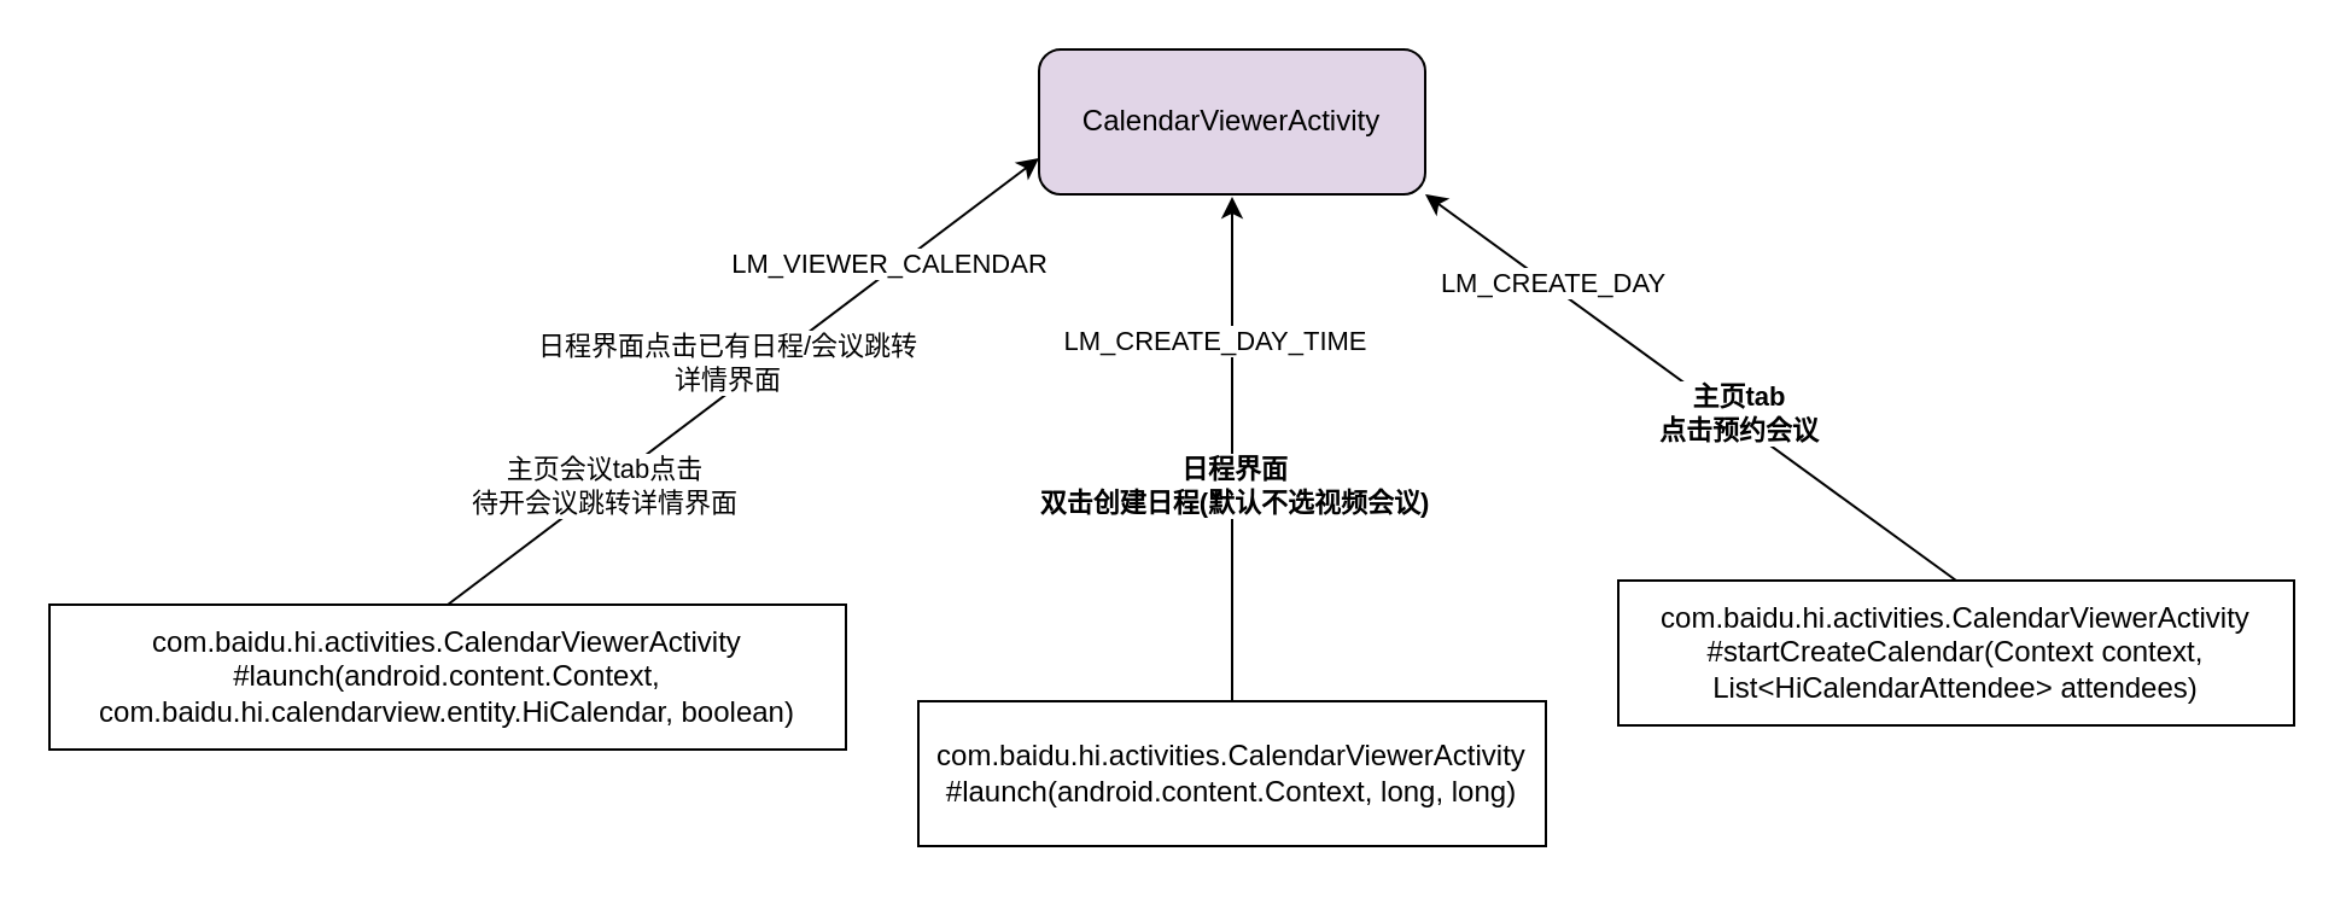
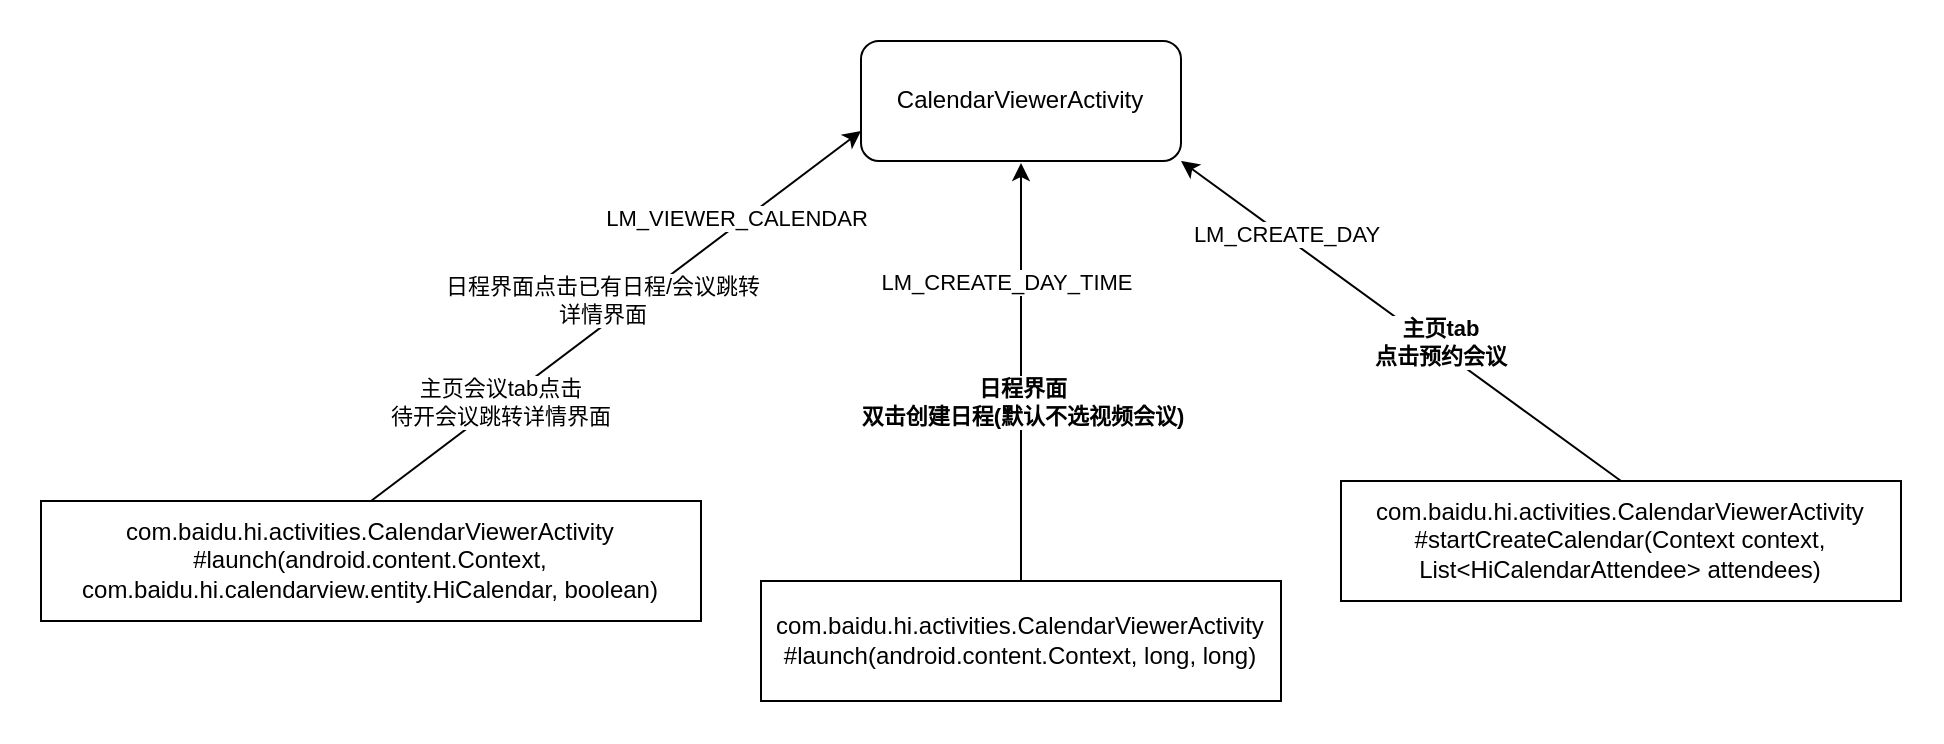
- <mxCell id="2" value="CalendarViewerActivity" style="rounded=1;whiteSpace=wrap;html=1;fillColor=#e1d5e7;" vertex="1" parent="1"><mxGeometry x="430" y="20" width="160" height="60" as="geometry" /></mxCell>
+ <mxCell id="2" value="CalendarViewerActivity" style="rounded=1;whiteSpace=wrap;html=1;" vertex="1" parent="1"><mxGeometry x="430" y="20" width="160" height="60" as="geometry" /></mxCell>
